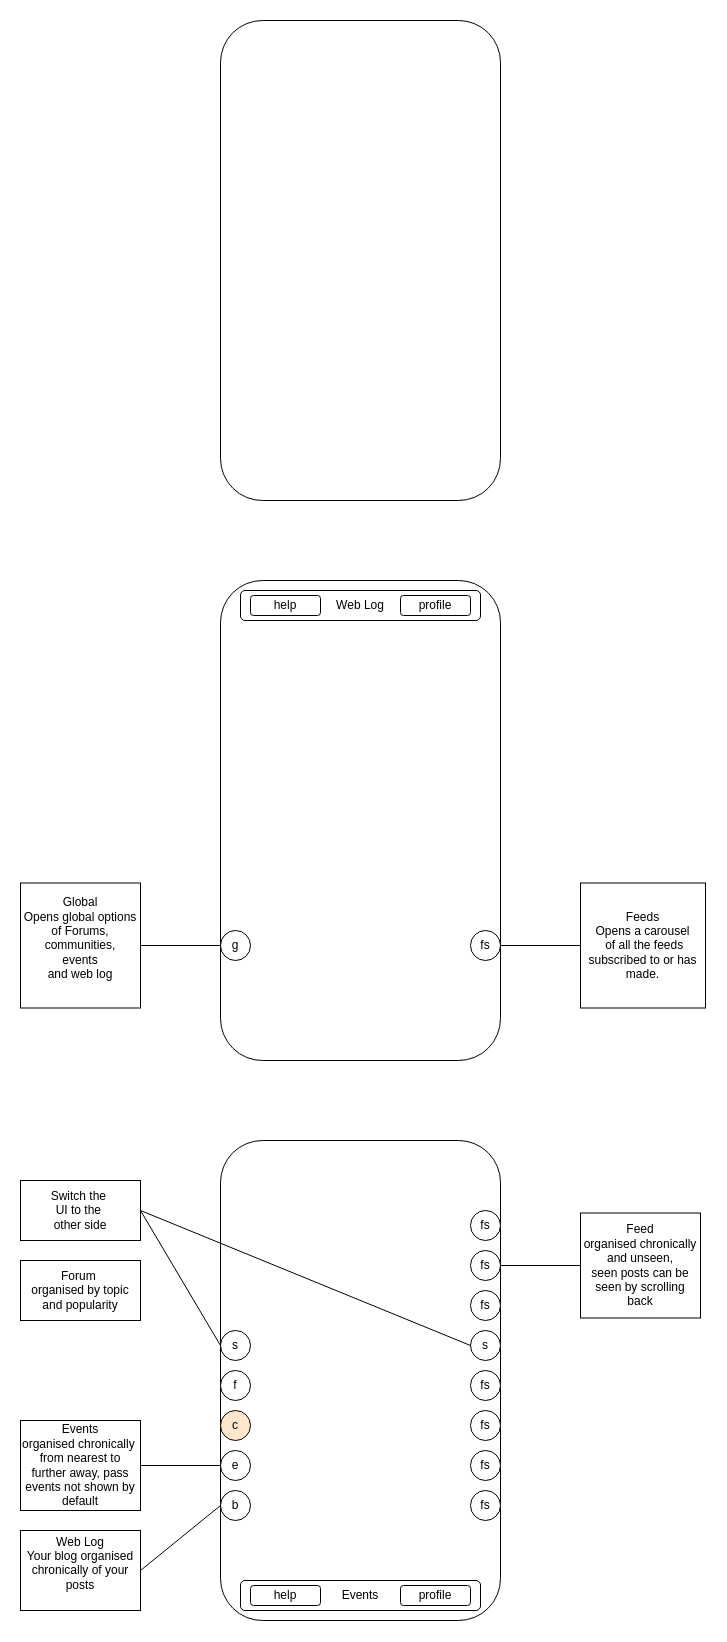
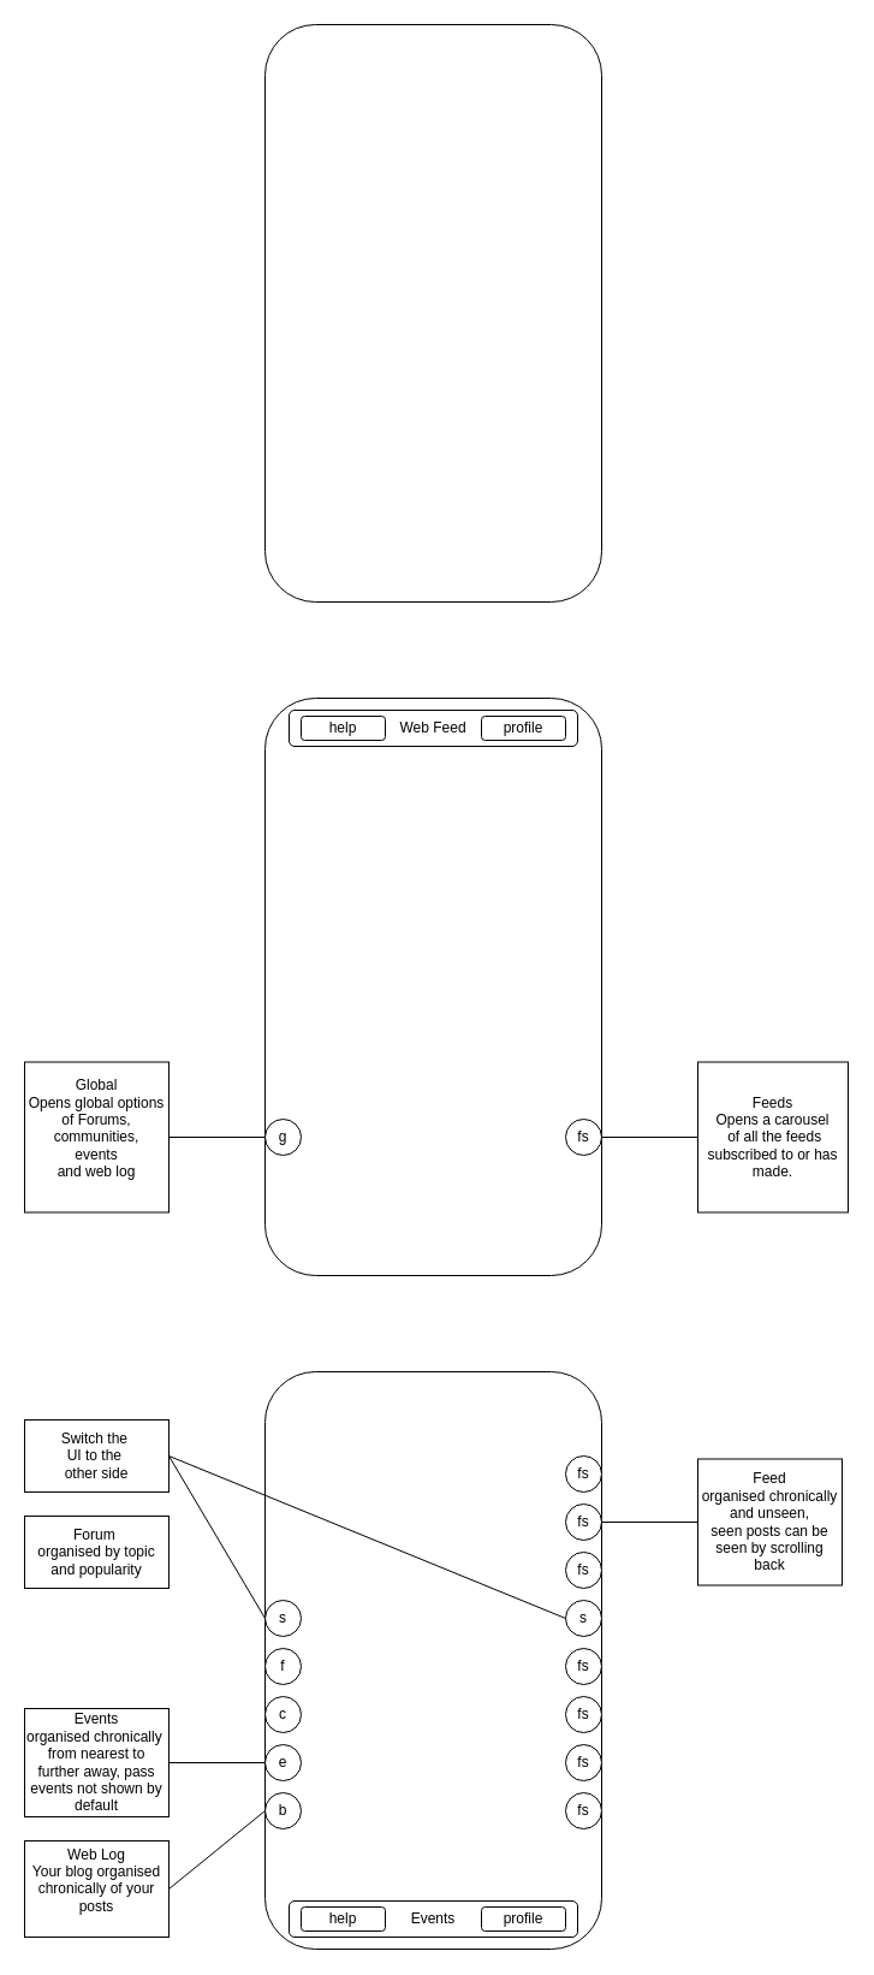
- <mxCell id="6" value="Web Log" style="rounded=1;whiteSpace=wrap;html=1;" vertex="1" parent="1"><mxGeometry x="240" y="590" width="240" height="30" as="geometry" /></mxCell>
+ <mxCell id="6" value="Web Feed" style="rounded=1;whiteSpace=wrap;html=1;" vertex="1" parent="1"><mxGeometry x="240" y="590" width="240" height="30" as="geometry" /></mxCell>
- <mxCell id="23" value="c" style="ellipse;whiteSpace=wrap;html=1;aspect=fixed;fillColor=#ffe6cc;" vertex="1" parent="1"><mxGeometry x="220" y="1410" width="30" height="30" as="geometry" /></mxCell>
+ <mxCell id="23" value="c" style="ellipse;whiteSpace=wrap;html=1;aspect=fixed;" vertex="1" parent="1"><mxGeometry x="220" y="1410" width="30" height="30" as="geometry" /></mxCell>
